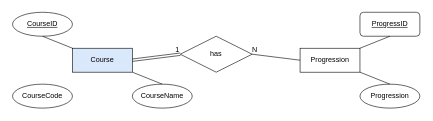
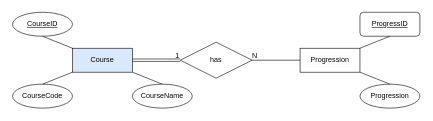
- <mxCell id="4" value="has" style="shape=rhombus;perimeter=rhombusPerimeter;whiteSpace=wrap;html=1;align=center;" vertex="1" parent="1"><mxGeometry x="300" y="60" width="120" height="60" as="geometry" /></mxCell>
+ <mxCell id="4" value="has" style="shape=rhombus;perimeter=rhombusPerimeter;whiteSpace=wrap;html=1;align=center;" vertex="1" parent="1"><mxGeometry x="300" y="70" width="120" height="60" as="geometry" /></mxCell>
+ <mxCell id="14" value="" style="endArrow=none;html=1;rounded=0;exitX=0.5;exitY=0;exitDx=0;exitDy=0;entryX=0;entryY=1;entryDx=0;entryDy=0;" edge="1" parent="1" source="12" target="2"><mxGeometry relative="1" as="geometry"><mxPoint x="50" y="230" as="sourcePoint" /><mxPoint x="210" y="230" as="targetPoint" /></mxGeometry></mxCell>
